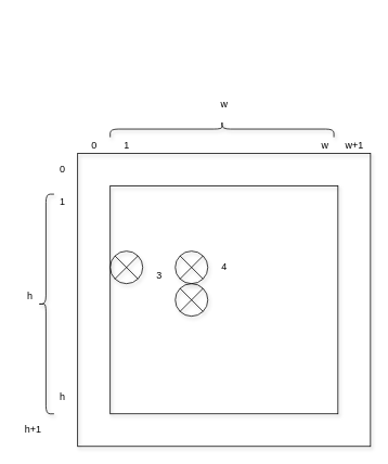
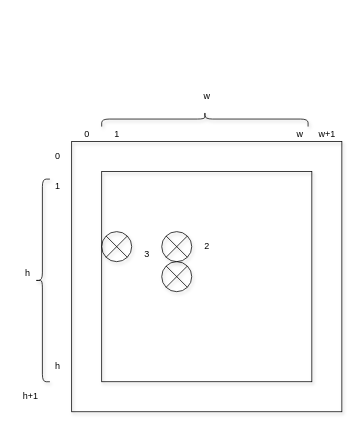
- <mxCell id="15" value="4" style="text;html=1;align=center;verticalAlign=middle;resizable=0;points=[];autosize=1;" vertex="1" parent="1"><mxGeometry x="265" y="318" width="20" height="20" as="geometry" /></mxCell>
+ <mxCell id="15" value="2" style="text;html=1;align=center;verticalAlign=middle;resizable=0;points=[];autosize=1;" vertex="1" parent="1"><mxGeometry x="265" y="318" width="20" height="20" as="geometry" /></mxCell>
